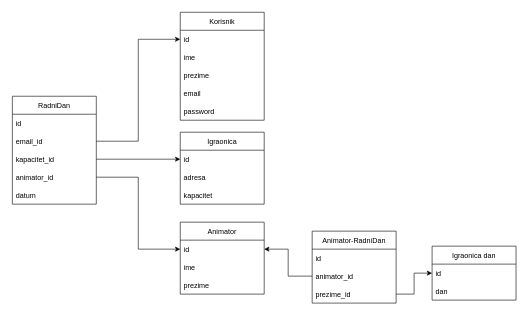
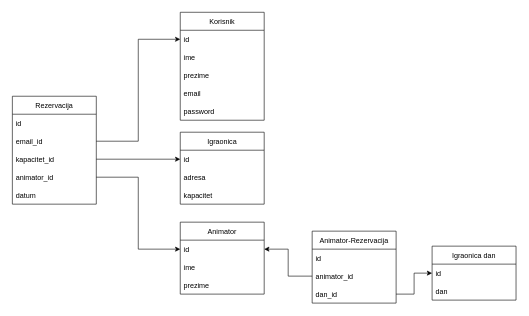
- <mxCell id="3" value="RadniDan" style="swimlane;fontStyle=0;childLayout=stackLayout;horizontal=1;startSize=30;horizontalStack=0;resizeParent=1;resizeParentMax=0;resizeLast=0;collapsible=1;marginBottom=0;" vertex="1" parent="1"><mxGeometry x="20" y="160" width="140" height="180" as="geometry" /></mxCell>
+ <mxCell id="3" value="Rezervacija" style="swimlane;fontStyle=0;childLayout=stackLayout;horizontal=1;startSize=30;horizontalStack=0;resizeParent=1;resizeParentMax=0;resizeLast=0;collapsible=1;marginBottom=0;" vertex="1" parent="1"><mxGeometry x="20" y="160" width="140" height="180" as="geometry" /></mxCell>
- <mxCell id="28" value="Animator-RadniDan" style="swimlane;fontStyle=0;childLayout=stackLayout;horizontal=1;startSize=30;horizontalStack=0;resizeParent=1;resizeParentMax=0;resizeLast=0;collapsible=1;marginBottom=0;" vertex="1" parent="1"><mxGeometry x="520" y="385" width="140" height="120" as="geometry" /></mxCell>
+ <mxCell id="28" value="Animator-Rezervacija" style="swimlane;fontStyle=0;childLayout=stackLayout;horizontal=1;startSize=30;horizontalStack=0;resizeParent=1;resizeParentMax=0;resizeLast=0;collapsible=1;marginBottom=0;" vertex="1" parent="1"><mxGeometry x="520" y="385" width="140" height="120" as="geometry" /></mxCell>
- <mxCell id="31" value="prezime_id" style="text;strokeColor=none;fillColor=none;align=left;verticalAlign=middle;spacingLeft=4;spacingRight=4;overflow=hidden;points=[[0,0.5],[1,0.5]];portConstraint=eastwest;rotatable=0;" vertex="1" parent="28"><mxGeometry y="90" width="140" height="30" as="geometry" /></mxCell>
+ <mxCell id="31" value="dan_id" style="text;strokeColor=none;fillColor=none;align=left;verticalAlign=middle;spacingLeft=4;spacingRight=4;overflow=hidden;points=[[0,0.5],[1,0.5]];portConstraint=eastwest;rotatable=0;" vertex="1" parent="28"><mxGeometry y="90" width="140" height="30" as="geometry" /></mxCell>
